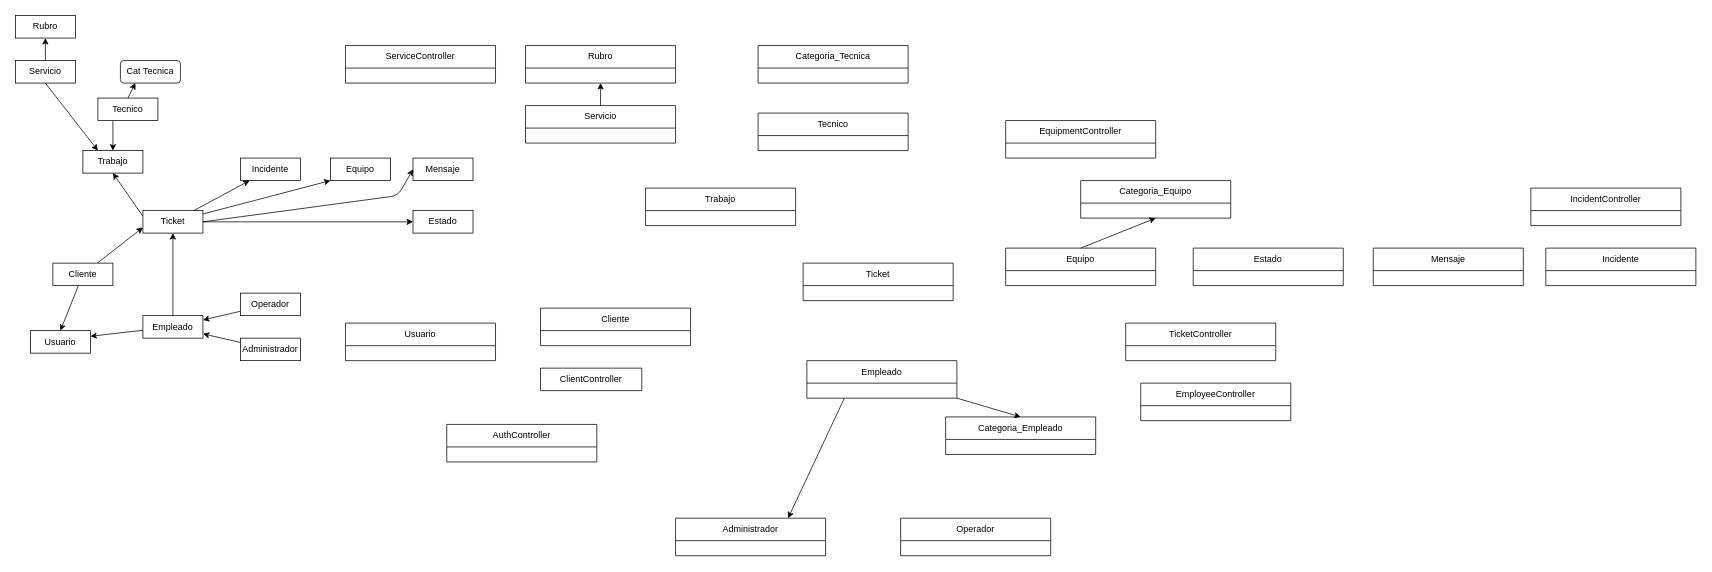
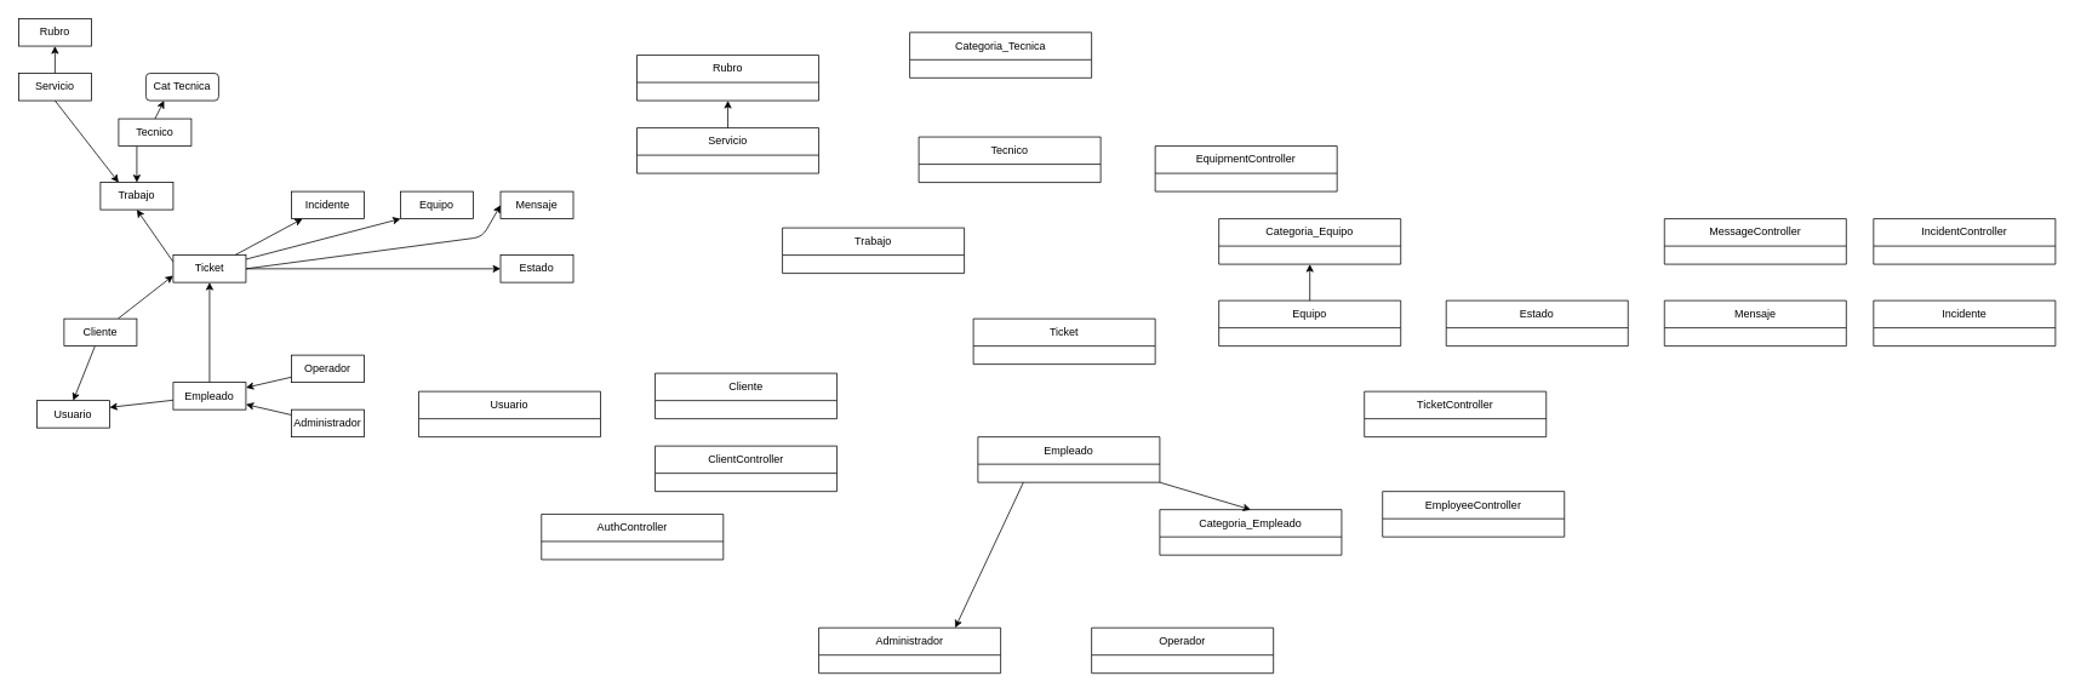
- <mxCell id="49" value="ServiceController" style="swimlane;fontStyle=0;childLayout=stackLayout;horizontal=1;startSize=30;horizontalStack=0;resizeParent=1;resizeParentMax=0;resizeLast=0;collapsible=1;marginBottom=0;whiteSpace=wrap;html=1;" vertex="1" parent="1"><mxGeometry x="460" y="60" width="200" height="50" as="geometry" /></mxCell>
- <mxCell id="45" value="Categoria_Tecnica" style="swimlane;fontStyle=0;childLayout=stackLayout;horizontal=1;startSize=30;horizontalStack=0;resizeParent=1;resizeParentMax=0;resizeLast=0;collapsible=1;marginBottom=0;whiteSpace=wrap;html=1;" vertex="1" parent="1"><mxGeometry x="1010" y="60" width="200" height="50" as="geometry" /></mxCell>
+ <mxCell id="45" value="Categoria_Tecnica" style="swimlane;fontStyle=0;childLayout=stackLayout;horizontal=1;startSize=30;horizontalStack=0;resizeParent=1;resizeParentMax=0;resizeLast=0;collapsible=1;marginBottom=0;whiteSpace=wrap;html=1;" vertex="1" parent="1"><mxGeometry x="1000" y="35" width="200" height="50" as="geometry" /></mxCell>
- <mxCell id="55" value="EquipmentController" style="swimlane;fontStyle=0;childLayout=stackLayout;horizontal=1;startSize=30;horizontalStack=0;resizeParent=1;resizeParentMax=0;resizeLast=0;collapsible=1;marginBottom=0;whiteSpace=wrap;html=1;" vertex="1" parent="1"><mxGeometry x="1340" y="160" width="200" height="50" as="geometry" /></mxCell>
+ <mxCell id="55" value="EquipmentController" style="swimlane;fontStyle=0;childLayout=stackLayout;horizontal=1;startSize=30;horizontalStack=0;resizeParent=1;resizeParentMax=0;resizeLast=0;collapsible=1;marginBottom=0;whiteSpace=wrap;html=1;" vertex="1" parent="1"><mxGeometry x="1270" y="160" width="200" height="50" as="geometry" /></mxCell>
- <mxCell id="46" value="Categoria_Equipo" style="swimlane;fontStyle=0;childLayout=stackLayout;horizontal=1;startSize=30;horizontalStack=0;resizeParent=1;resizeParentMax=0;resizeLast=0;collapsible=1;marginBottom=0;whiteSpace=wrap;html=1;" vertex="1" parent="1"><mxGeometry x="1440" y="240" width="200" height="50" as="geometry" /></mxCell>
+ <mxCell id="46" value="Categoria_Equipo" style="swimlane;fontStyle=0;childLayout=stackLayout;horizontal=1;startSize=30;horizontalStack=0;resizeParent=1;resizeParentMax=0;resizeLast=0;collapsible=1;marginBottom=0;whiteSpace=wrap;html=1;" vertex="1" parent="1"><mxGeometry x="1340" y="240" width="200" height="50" as="geometry" /></mxCell>
+ <mxCell id="54" value="MessageController" style="swimlane;fontStyle=0;childLayout=stackLayout;horizontal=1;startSize=30;horizontalStack=0;resizeParent=1;resizeParentMax=0;resizeLast=0;collapsible=1;marginBottom=0;whiteSpace=wrap;html=1;" vertex="1" parent="1"><mxGeometry x="1830" y="240" width="200" height="50" as="geometry" /></mxCell>
- <mxCell id="53" value="IncidentController" style="swimlane;fontStyle=0;childLayout=stackLayout;horizontal=1;startSize=30;horizontalStack=0;resizeParent=1;resizeParentMax=0;resizeLast=0;collapsible=1;marginBottom=0;whiteSpace=wrap;html=1;" vertex="1" parent="1"><mxGeometry x="2040" y="250" width="200" height="50" as="geometry" /></mxCell>
+ <mxCell id="53" value="IncidentController" style="swimlane;fontStyle=0;childLayout=stackLayout;horizontal=1;startSize=30;horizontalStack=0;resizeParent=1;resizeParentMax=0;resizeLast=0;collapsible=1;marginBottom=0;whiteSpace=wrap;html=1;" vertex="1" parent="1"><mxGeometry x="2060" y="240" width="200" height="50" as="geometry" /></mxCell>
- <mxCell id="51" value="ClientController" style="swimlane;fontStyle=0;childLayout=stackLayout;horizontal=1;startSize=30;horizontalStack=0;resizeParent=1;resizeParentMax=0;resizeLast=0;collapsible=1;marginBottom=0;whiteSpace=wrap;html=1;" vertex="1" parent="1"><mxGeometry x="720" y="490" width="135" height="30" as="geometry" /></mxCell>
+ <mxCell id="51" value="ClientController" style="swimlane;fontStyle=0;childLayout=stackLayout;horizontal=1;startSize=30;horizontalStack=0;resizeParent=1;resizeParentMax=0;resizeLast=0;collapsible=1;marginBottom=0;whiteSpace=wrap;html=1;" vertex="1" parent="1"><mxGeometry x="720" y="490" width="200" height="50" as="geometry" /></mxCell>
- <mxCell id="50" value="EmployeeController" style="swimlane;fontStyle=0;childLayout=stackLayout;horizontal=1;startSize=30;horizontalStack=0;resizeParent=1;resizeParentMax=0;resizeLast=0;collapsible=1;marginBottom=0;whiteSpace=wrap;html=1;" vertex="1" parent="1"><mxGeometry x="1520" y="510" width="200" height="50" as="geometry" /></mxCell>
+ <mxCell id="50" value="EmployeeController" style="swimlane;fontStyle=0;childLayout=stackLayout;horizontal=1;startSize=30;horizontalStack=0;resizeParent=1;resizeParentMax=0;resizeLast=0;collapsible=1;marginBottom=0;whiteSpace=wrap;html=1;" vertex="1" parent="1"><mxGeometry x="1520" y="540" width="200" height="50" as="geometry" /></mxCell>
- <mxCell id="47" value="Categoria_Empleado" style="swimlane;fontStyle=0;childLayout=stackLayout;horizontal=1;startSize=30;horizontalStack=0;resizeParent=1;resizeParentMax=0;resizeLast=0;collapsible=1;marginBottom=0;whiteSpace=wrap;html=1;" vertex="1" parent="1"><mxGeometry x="1260" y="555" width="200" height="50" as="geometry" /></mxCell>
+ <mxCell id="47" value="Categoria_Empleado" style="swimlane;fontStyle=0;childLayout=stackLayout;horizontal=1;startSize=30;horizontalStack=0;resizeParent=1;resizeParentMax=0;resizeLast=0;collapsible=1;marginBottom=0;whiteSpace=wrap;html=1;" vertex="1" parent="1"><mxGeometry x="1275" y="560" width="200" height="50" as="geometry" /></mxCell>
